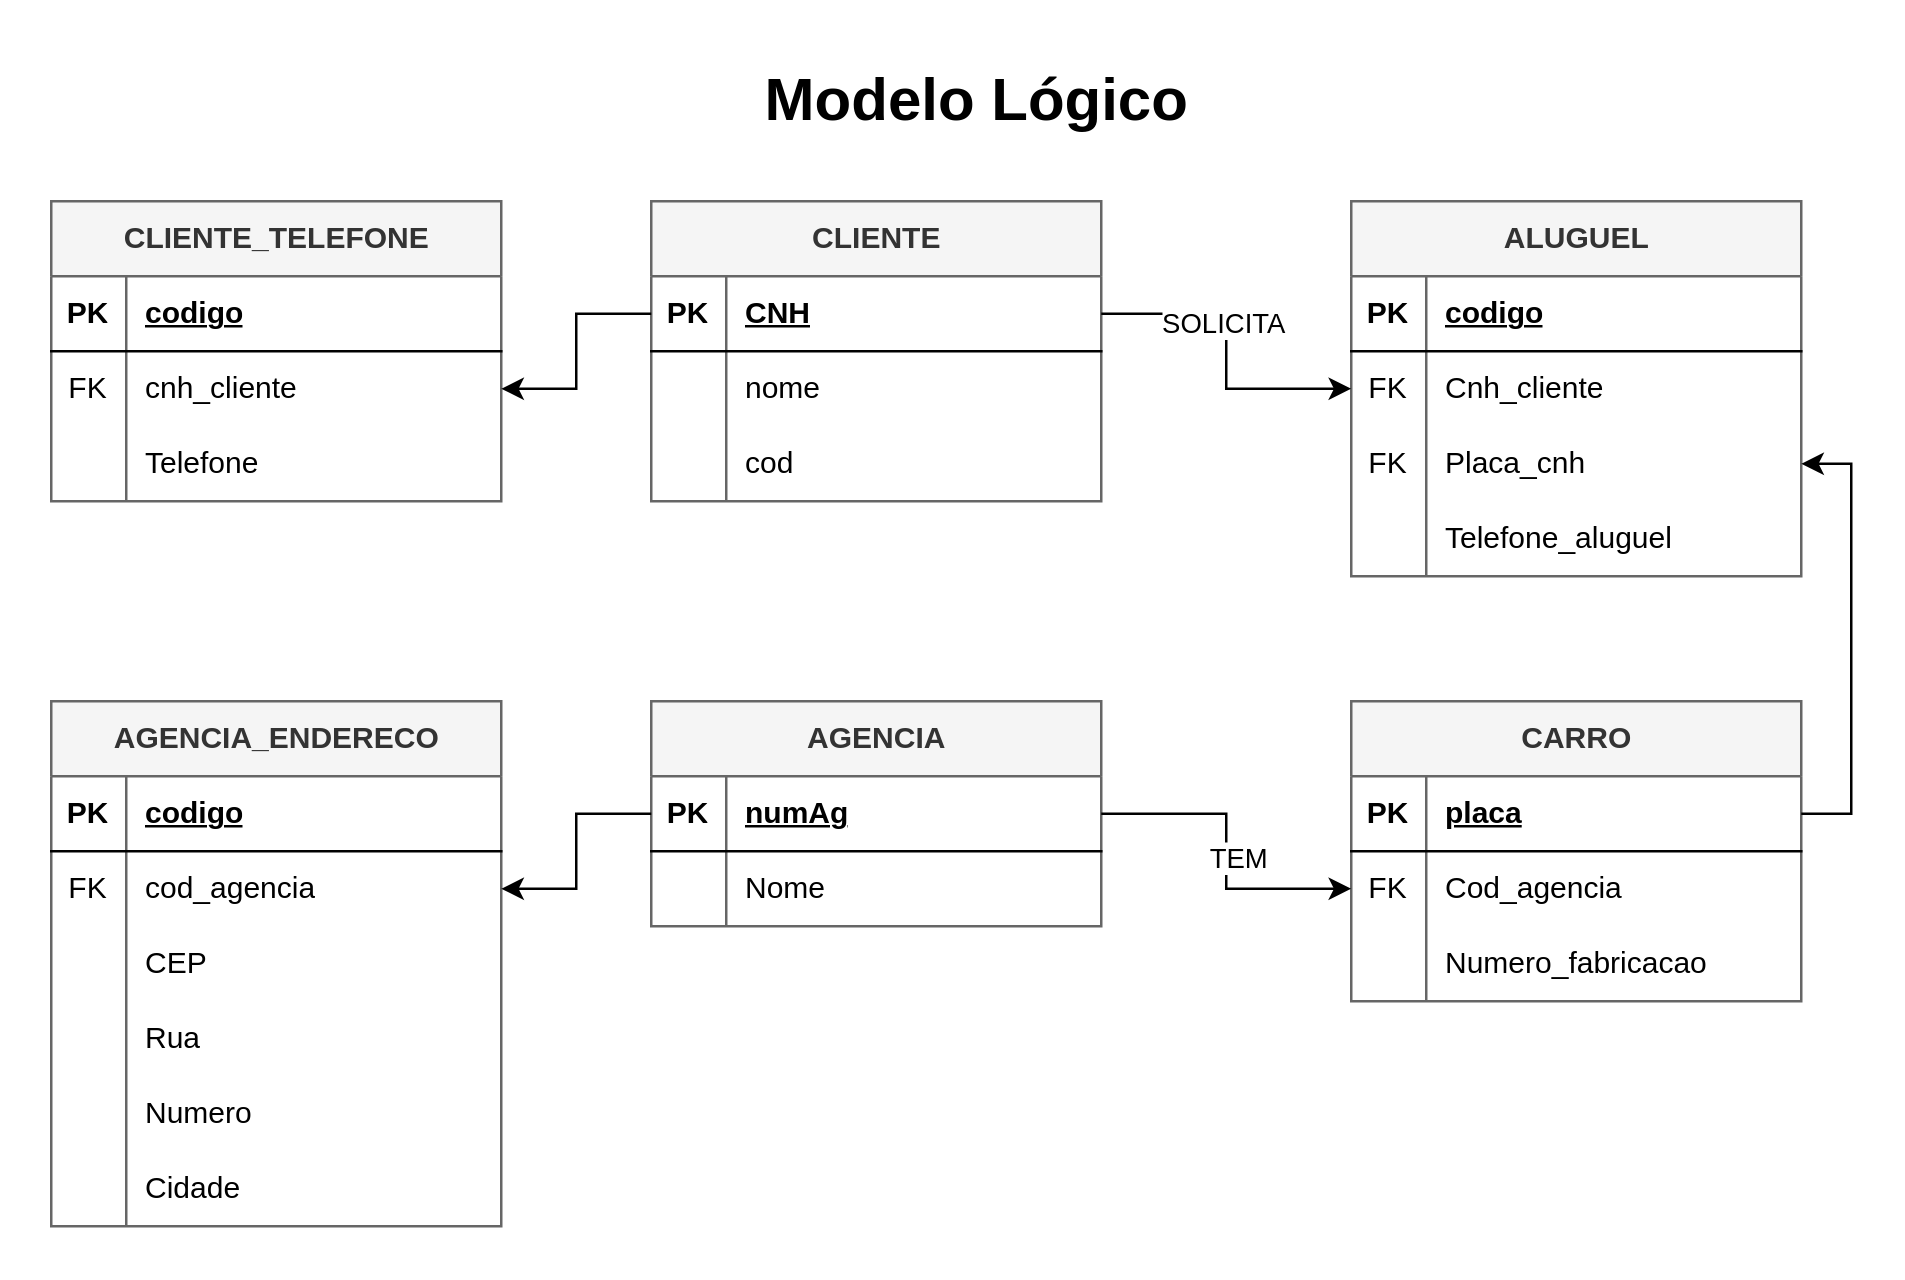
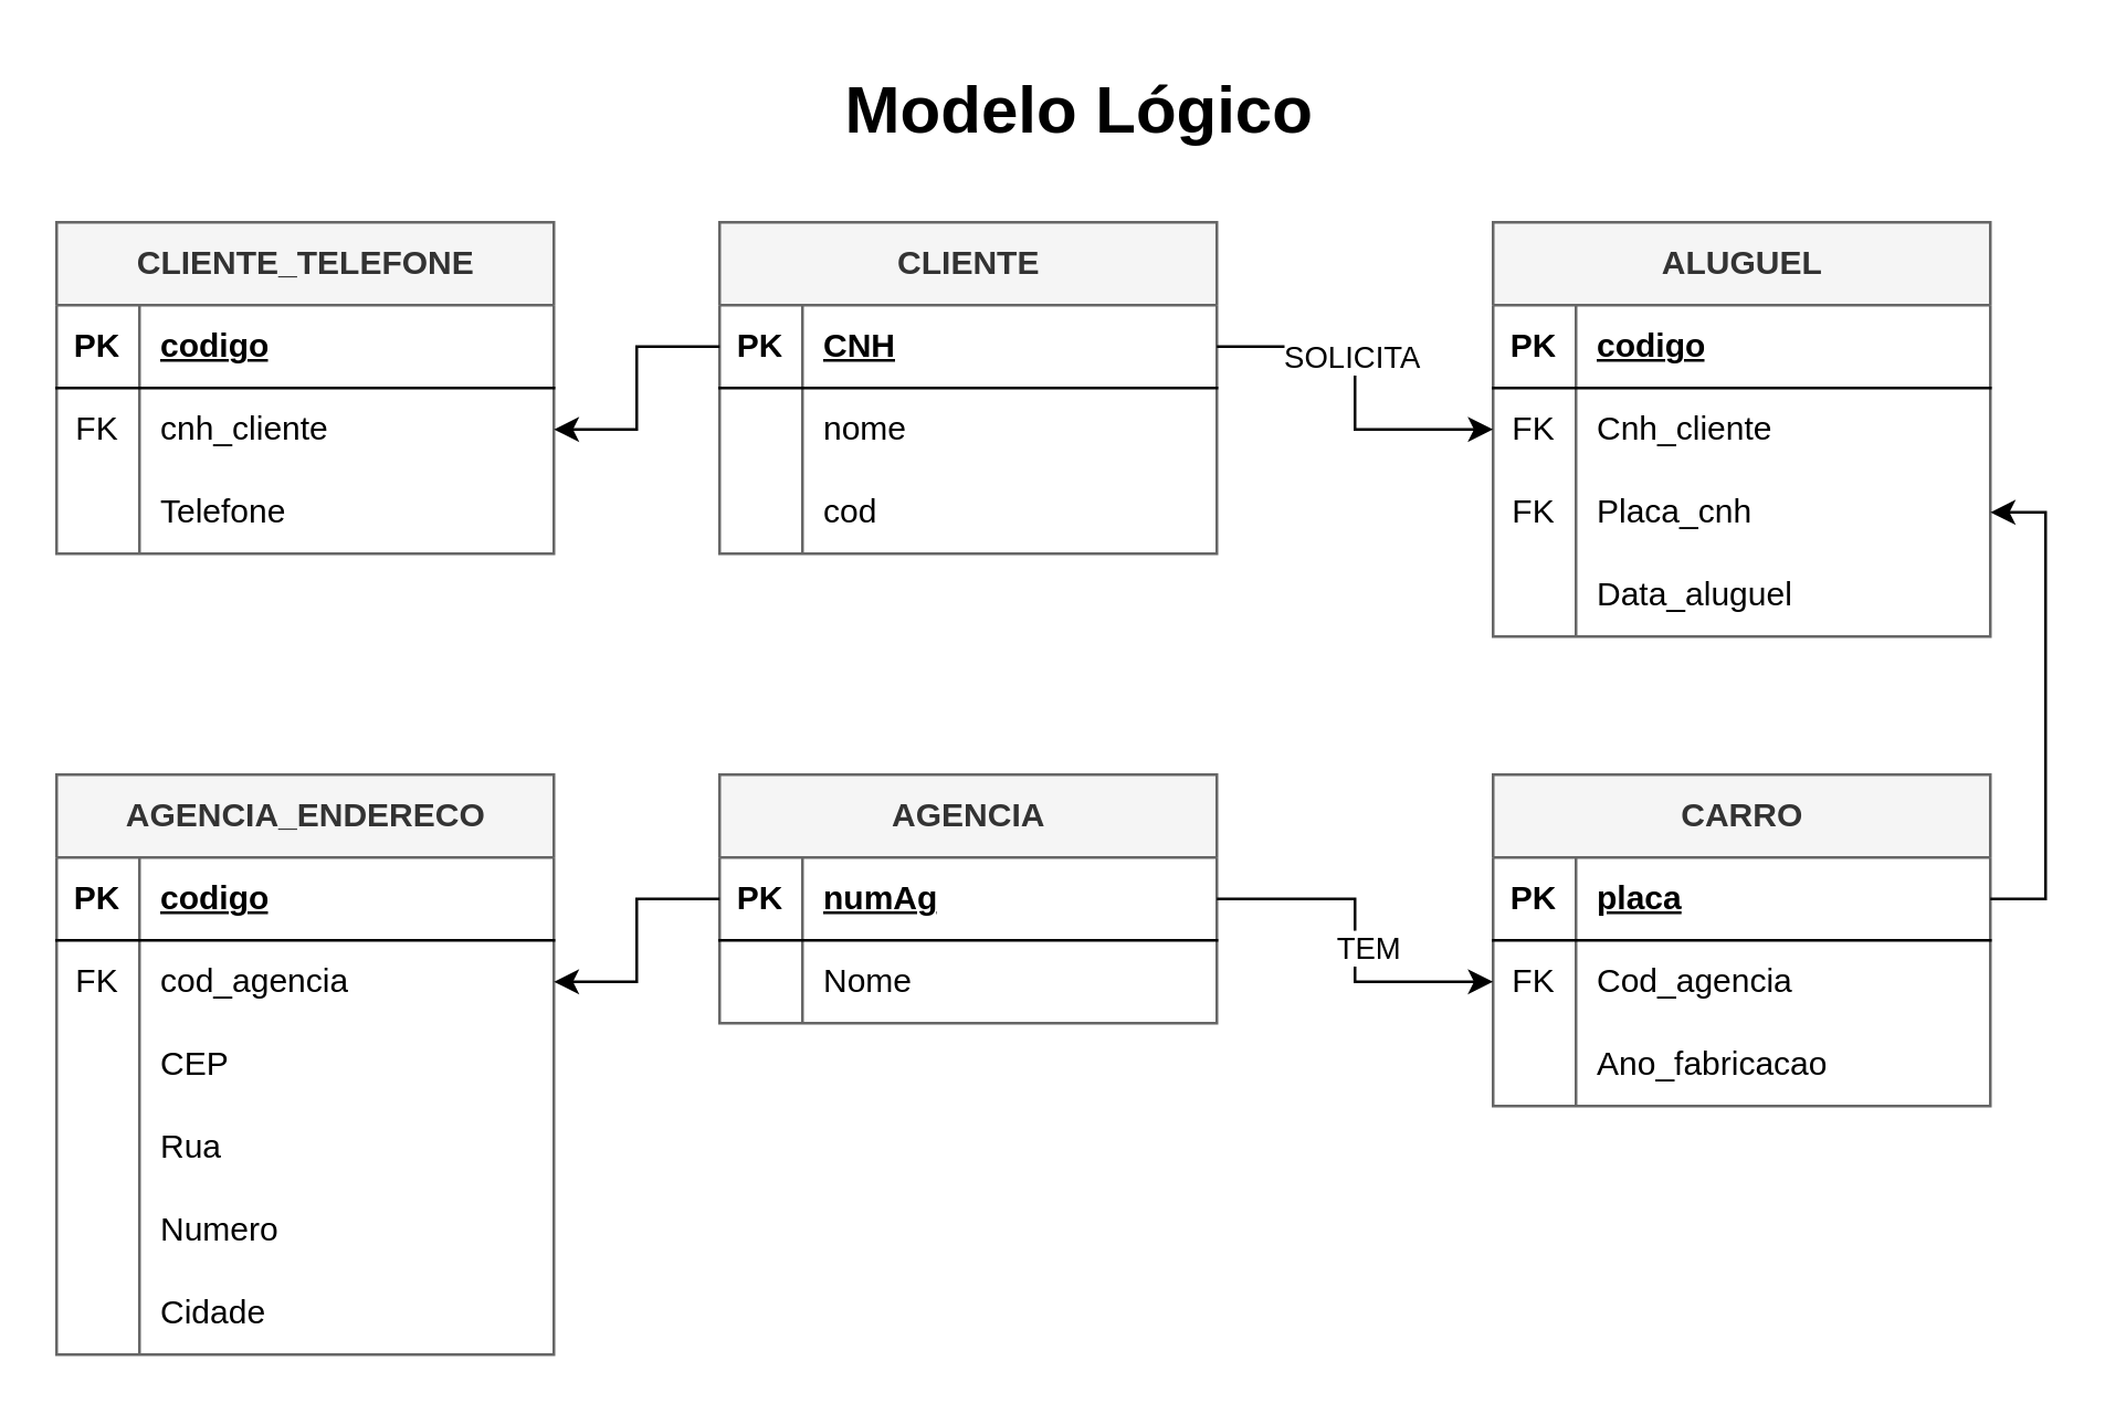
- <mxCell id="52" value="Telefone_aluguel" style="shape=partialRectangle;connectable=0;fillColor=none;top=0;left=0;bottom=0;right=0;align=left;spacingLeft=6;overflow=hidden;whiteSpace=wrap;html=1;" vertex="1" parent="50"><mxGeometry x="30" width="150" height="30" as="geometry"><mxRectangle width="150" height="30" as="alternateBounds" /></mxGeometry></mxCell>
+ <mxCell id="52" value="Data_aluguel" style="shape=partialRectangle;connectable=0;fillColor=none;top=0;left=0;bottom=0;right=0;align=left;spacingLeft=6;overflow=hidden;whiteSpace=wrap;html=1;" vertex="1" parent="50"><mxGeometry x="30" width="150" height="30" as="geometry"><mxRectangle width="150" height="30" as="alternateBounds" /></mxGeometry></mxCell>
- <mxCell id="31" value="Numero_fabricacao" style="shape=partialRectangle;connectable=0;fillColor=none;top=0;left=0;bottom=0;right=0;align=left;spacingLeft=6;overflow=hidden;whiteSpace=wrap;html=1;" vertex="1" parent="29"><mxGeometry x="30" width="150" height="30" as="geometry"><mxRectangle width="150" height="30" as="alternateBounds" /></mxGeometry></mxCell>
+ <mxCell id="31" value="Ano_fabricacao" style="shape=partialRectangle;connectable=0;fillColor=none;top=0;left=0;bottom=0;right=0;align=left;spacingLeft=6;overflow=hidden;whiteSpace=wrap;html=1;" vertex="1" parent="29"><mxGeometry x="30" width="150" height="30" as="geometry"><mxRectangle width="150" height="30" as="alternateBounds" /></mxGeometry></mxCell>
